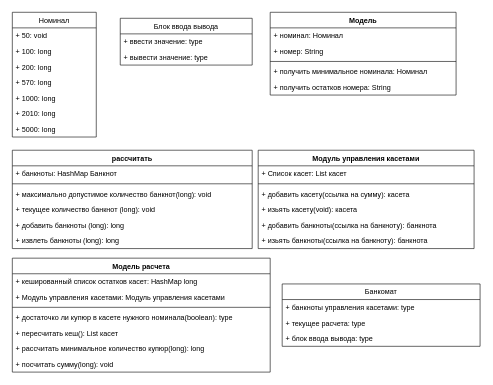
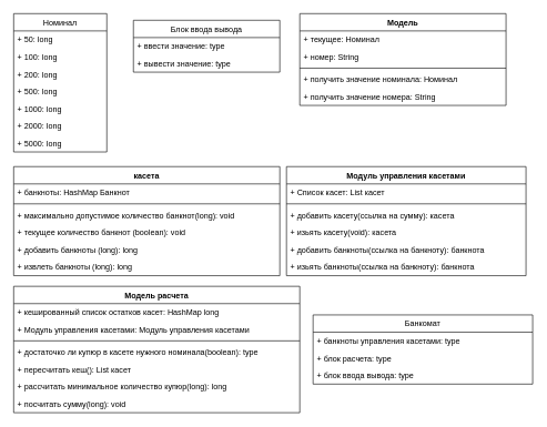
- <mxCell id="9" value="+ 50: void" style="text;strokeColor=none;fillColor=none;align=left;verticalAlign=top;spacingLeft=4;spacingRight=4;overflow=hidden;rotatable=0;points=[[0,0.5],[1,0.5]];portConstraint=eastwest;" vertex="1" parent="8"><mxGeometry y="26" width="140" height="26" as="geometry" /></mxCell>
+ <mxCell id="9" value="+ 50: long" style="text;strokeColor=none;fillColor=none;align=left;verticalAlign=top;spacingLeft=4;spacingRight=4;overflow=hidden;rotatable=0;points=[[0,0.5],[1,0.5]];portConstraint=eastwest;" vertex="1" parent="8"><mxGeometry y="26" width="140" height="26" as="geometry" /></mxCell>
- <mxCell id="3" value="+ номинал: Номинал" style="text;strokeColor=none;fillColor=none;align=left;verticalAlign=top;spacingLeft=4;spacingRight=4;overflow=hidden;rotatable=0;points=[[0,0.5],[1,0.5]];portConstraint=eastwest;" vertex="1" parent="2"><mxGeometry y="26" width="310" height="26" as="geometry" /></mxCell>
+ <mxCell id="3" value="+ текущее: Номинал" style="text;strokeColor=none;fillColor=none;align=left;verticalAlign=top;spacingLeft=4;spacingRight=4;overflow=hidden;rotatable=0;points=[[0,0.5],[1,0.5]];portConstraint=eastwest;" vertex="1" parent="2"><mxGeometry y="26" width="310" height="26" as="geometry" /></mxCell>
- <mxCell id="6" value="+ получить минимальное номинала: Номинал" style="text;strokeColor=none;fillColor=none;align=left;verticalAlign=top;spacingLeft=4;spacingRight=4;overflow=hidden;rotatable=0;points=[[0,0.5],[1,0.5]];portConstraint=eastwest;" vertex="1" parent="2"><mxGeometry y="86" width="310" height="26" as="geometry" /></mxCell>
+ <mxCell id="6" value="+ получить значение номинала: Номинал" style="text;strokeColor=none;fillColor=none;align=left;verticalAlign=top;spacingLeft=4;spacingRight=4;overflow=hidden;rotatable=0;points=[[0,0.5],[1,0.5]];portConstraint=eastwest;" vertex="1" parent="2"><mxGeometry y="86" width="310" height="26" as="geometry" /></mxCell>
- <mxCell id="12" value="+ 570: long" style="text;strokeColor=none;fillColor=none;align=left;verticalAlign=top;spacingLeft=4;spacingRight=4;overflow=hidden;rotatable=0;points=[[0,0.5],[1,0.5]];portConstraint=eastwest;" vertex="1" parent="8"><mxGeometry y="104" width="140" height="26" as="geometry" /></mxCell>
+ <mxCell id="12" value="+ 500: long" style="text;strokeColor=none;fillColor=none;align=left;verticalAlign=top;spacingLeft=4;spacingRight=4;overflow=hidden;rotatable=0;points=[[0,0.5],[1,0.5]];portConstraint=eastwest;" vertex="1" parent="8"><mxGeometry y="104" width="140" height="26" as="geometry" /></mxCell>
- <mxCell id="7" value="+ получить остатков номера: String" style="text;strokeColor=none;fillColor=none;align=left;verticalAlign=top;spacingLeft=4;spacingRight=4;overflow=hidden;rotatable=0;points=[[0,0.5],[1,0.5]];portConstraint=eastwest;" vertex="1" parent="2"><mxGeometry y="112" width="310" height="26" as="geometry" /></mxCell>
+ <mxCell id="7" value="+ получить значение номера: String" style="text;strokeColor=none;fillColor=none;align=left;verticalAlign=top;spacingLeft=4;spacingRight=4;overflow=hidden;rotatable=0;points=[[0,0.5],[1,0.5]];portConstraint=eastwest;" vertex="1" parent="2"><mxGeometry y="112" width="310" height="26" as="geometry" /></mxCell>
- <mxCell id="14" value="+ 2010: long" style="text;strokeColor=none;fillColor=none;align=left;verticalAlign=top;spacingLeft=4;spacingRight=4;overflow=hidden;rotatable=0;points=[[0,0.5],[1,0.5]];portConstraint=eastwest;" vertex="1" parent="8"><mxGeometry y="156" width="140" height="26" as="geometry" /></mxCell>
+ <mxCell id="14" value="+ 2000: long" style="text;strokeColor=none;fillColor=none;align=left;verticalAlign=top;spacingLeft=4;spacingRight=4;overflow=hidden;rotatable=0;points=[[0,0.5],[1,0.5]];portConstraint=eastwest;" vertex="1" parent="8"><mxGeometry y="156" width="140" height="26" as="geometry" /></mxCell>
- <mxCell id="16" value="рассчитать" style="swimlane;fontStyle=1;align=center;verticalAlign=top;childLayout=stackLayout;horizontal=1;startSize=26;horizontalStack=0;resizeParent=1;resizeParentMax=0;resizeLast=0;collapsible=1;marginBottom=0;" vertex="1" parent="1"><mxGeometry x="20" y="250" width="400" height="164" as="geometry" /></mxCell>
+ <mxCell id="16" value="касета" style="swimlane;fontStyle=1;align=center;verticalAlign=top;childLayout=stackLayout;horizontal=1;startSize=26;horizontalStack=0;resizeParent=1;resizeParentMax=0;resizeLast=0;collapsible=1;marginBottom=0;" vertex="1" parent="1"><mxGeometry x="20" y="250" width="400" height="164" as="geometry" /></mxCell>
- <mxCell id="20" value="+ текущее количество банкнот (long): void" style="text;strokeColor=none;fillColor=none;align=left;verticalAlign=top;spacingLeft=4;spacingRight=4;overflow=hidden;rotatable=0;points=[[0,0.5],[1,0.5]];portConstraint=eastwest;" vertex="1" parent="16"><mxGeometry y="86" width="400" height="26" as="geometry" /></mxCell>
+ <mxCell id="20" value="+ текущее количество банкнот (boolean): void" style="text;strokeColor=none;fillColor=none;align=left;verticalAlign=top;spacingLeft=4;spacingRight=4;overflow=hidden;rotatable=0;points=[[0,0.5],[1,0.5]];portConstraint=eastwest;" vertex="1" parent="16"><mxGeometry y="86" width="400" height="26" as="geometry" /></mxCell>
- <mxCell id="40" value="+ текущее расчета: type" style="text;strokeColor=none;fillColor=none;align=left;verticalAlign=top;spacingLeft=4;spacingRight=4;overflow=hidden;rotatable=0;points=[[0,0.5],[1,0.5]];portConstraint=eastwest;" vertex="1" parent="38"><mxGeometry y="52" width="330" height="26" as="geometry" /></mxCell>
+ <mxCell id="40" value="+ блок расчета: type" style="text;strokeColor=none;fillColor=none;align=left;verticalAlign=top;spacingLeft=4;spacingRight=4;overflow=hidden;rotatable=0;points=[[0,0.5],[1,0.5]];portConstraint=eastwest;" vertex="1" parent="38"><mxGeometry y="52" width="330" height="26" as="geometry" /></mxCell>
